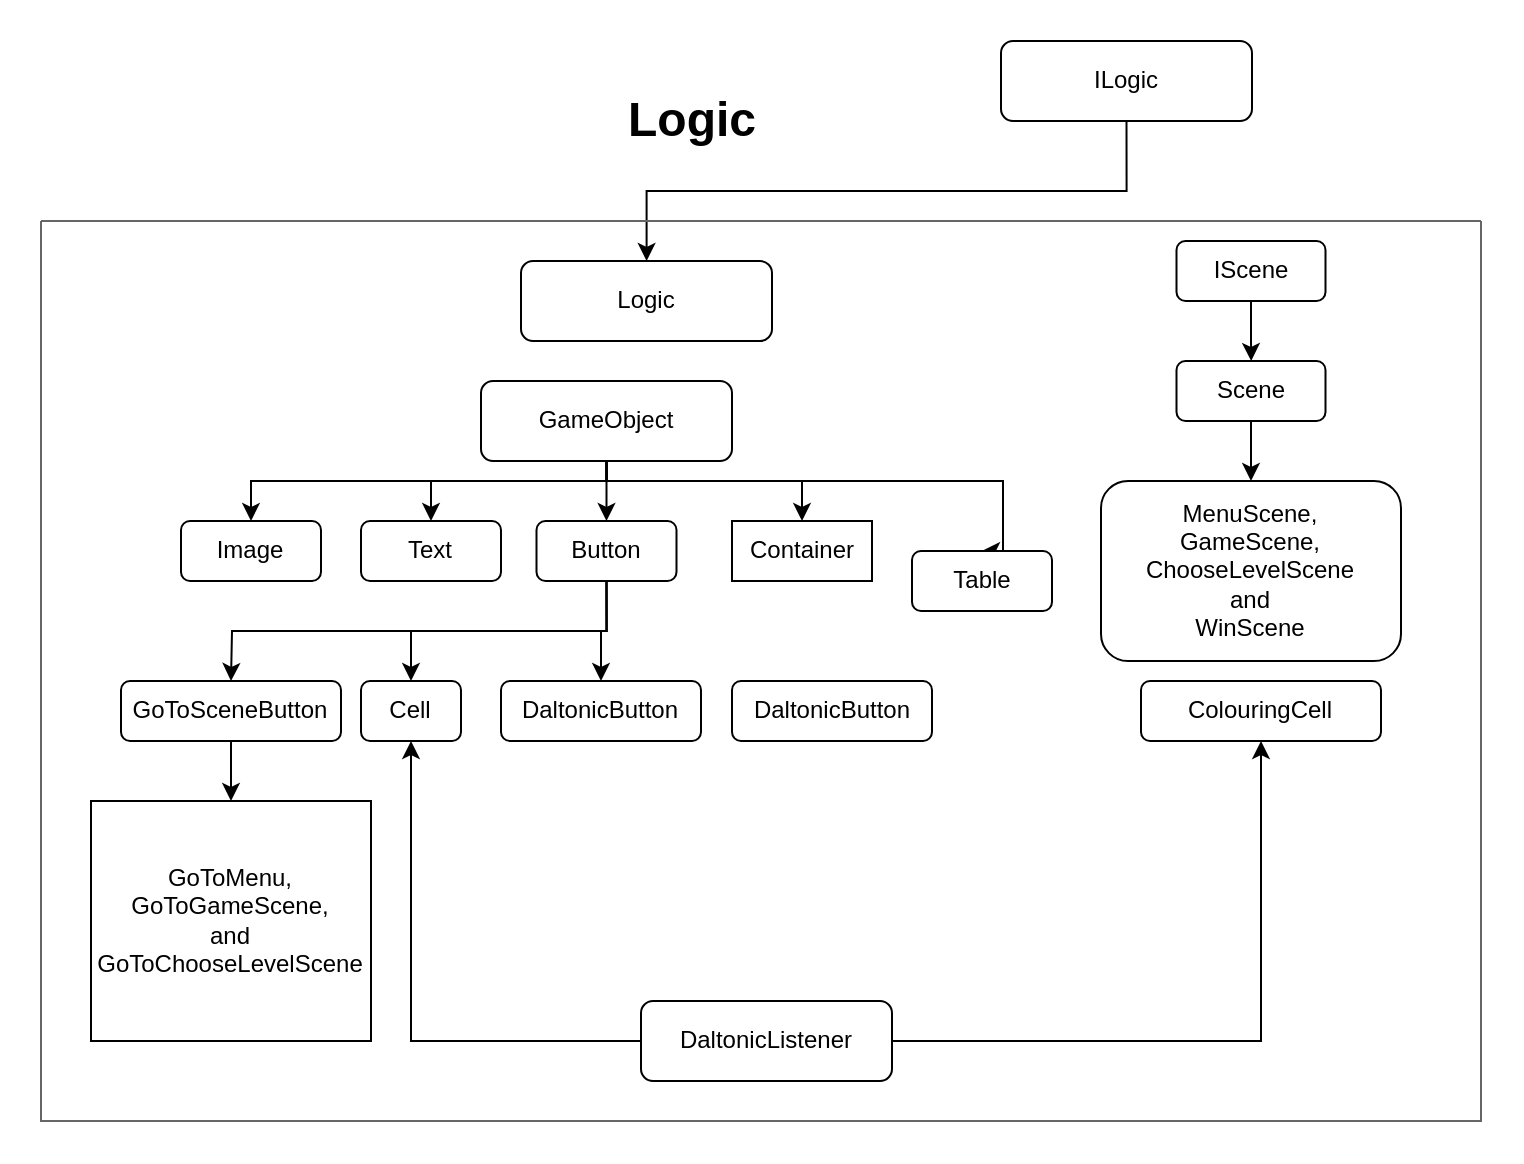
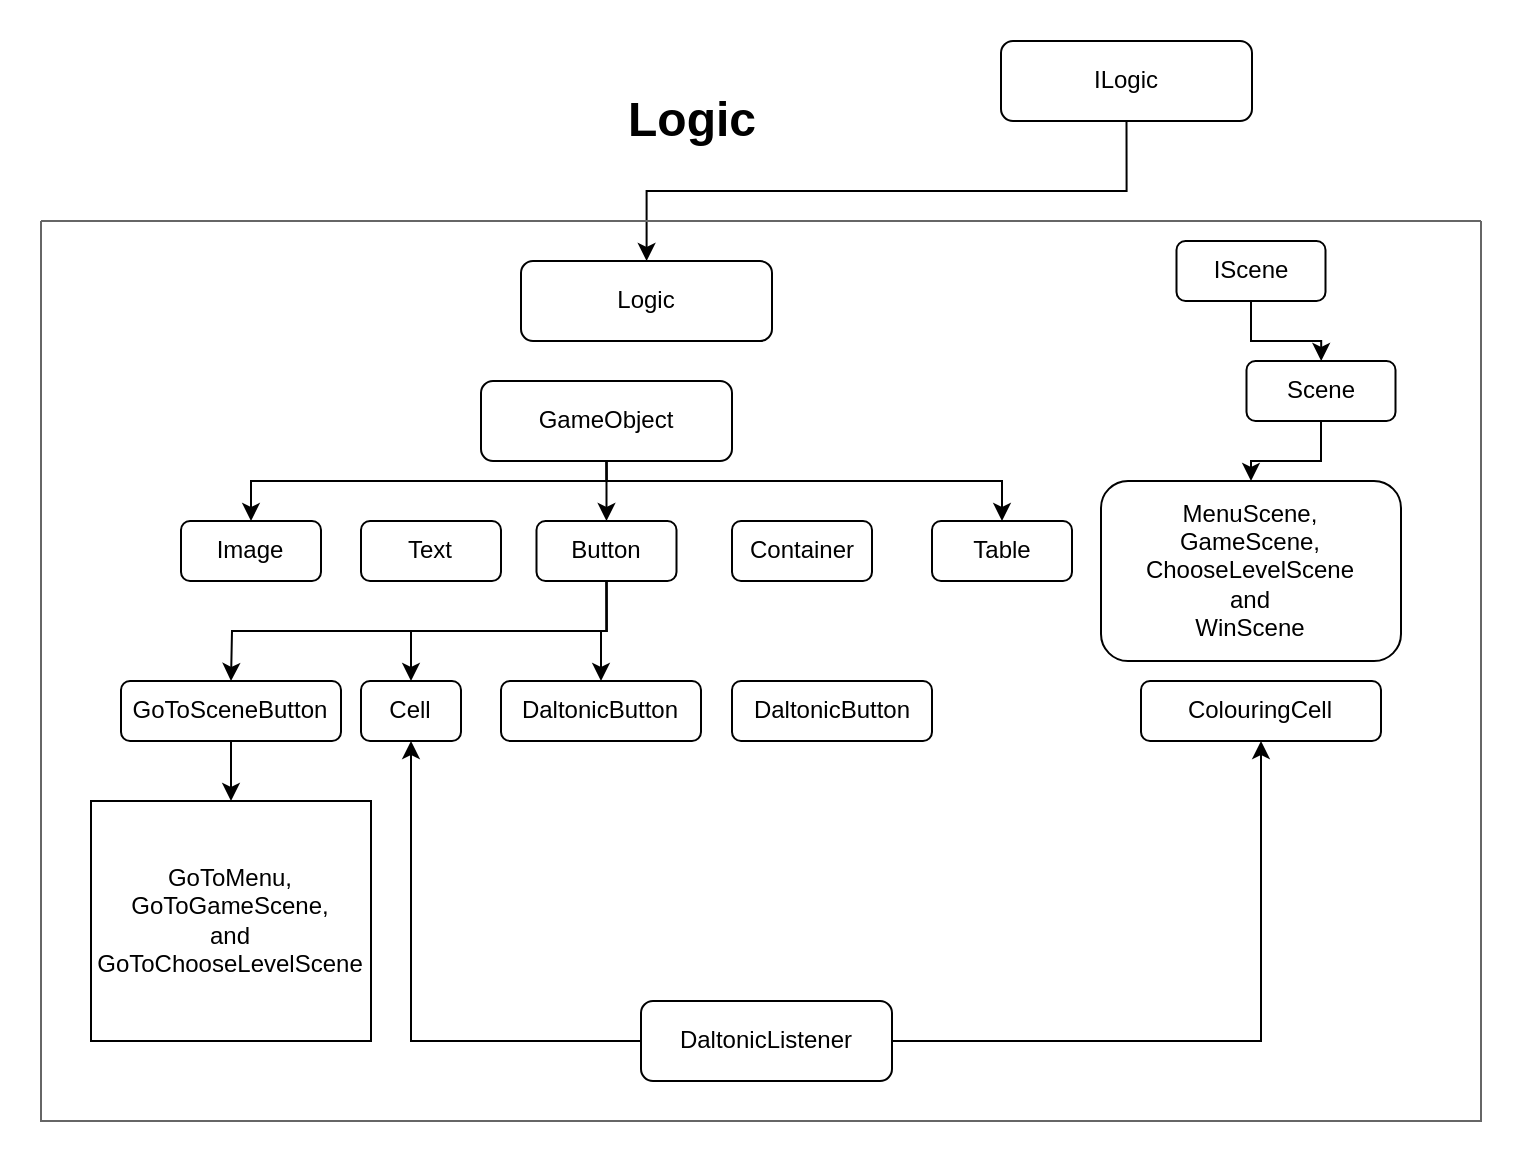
- <mxCell id="33" value="Scene" style="rounded=1;whiteSpace=wrap;html=1;" parent="5" vertex="1"><mxGeometry x="567.75" y="70" width="74.5" height="30" as="geometry" /></mxCell>
+ <mxCell id="33" value="Scene" style="rounded=1;whiteSpace=wrap;html=1;" parent="5" vertex="1"><mxGeometry x="602.75" y="70" width="74.5" height="30" as="geometry" /></mxCell>
- <mxCell id="8" style="edgeStyle=orthogonalEdgeStyle;rounded=0;orthogonalLoop=1;jettySize=auto;html=1;exitX=0.5;exitY=1;exitDx=0;exitDy=0;entryX=0.5;entryY=0;entryDx=0;entryDy=0;" parent="5" source="11" target="13" edge="1"><mxGeometry relative="1" as="geometry"><Array as="points"><mxPoint x="283" y="130" /><mxPoint x="195" y="130" /></Array></mxGeometry></mxCell>
- <mxCell id="9" style="edgeStyle=orthogonalEdgeStyle;rounded=0;orthogonalLoop=1;jettySize=auto;html=1;exitX=0.5;exitY=1;exitDx=0;exitDy=0;entryX=0.5;entryY=0;entryDx=0;entryDy=0;" parent="5" source="11" target="27" edge="1"><mxGeometry relative="1" as="geometry"><Array as="points"><mxPoint x="283" y="130" /><mxPoint x="381" y="130" /></Array></mxGeometry></mxCell>
- <mxCell id="27" value="Container" style="whiteSpace=wrap;html=1;rounded=0;" parent="5" vertex="1"><mxGeometry x="345.5" y="150" width="70" height="30" as="geometry" /></mxCell>
+ <mxCell id="27" value="Container" style="rounded=1;whiteSpace=wrap;html=1;" parent="5" vertex="1"><mxGeometry x="345.5" y="150" width="70" height="30" as="geometry" /></mxCell>
- <mxCell id="28" value="Table" style="rounded=1;whiteSpace=wrap;html=1;" parent="5" vertex="1"><mxGeometry x="435.5" y="165" width="70" height="30" as="geometry" /></mxCell>
+ <mxCell id="28" value="Table" style="rounded=1;whiteSpace=wrap;html=1;" parent="5" vertex="1"><mxGeometry x="445.5" y="150" width="70" height="30" as="geometry" /></mxCell>
